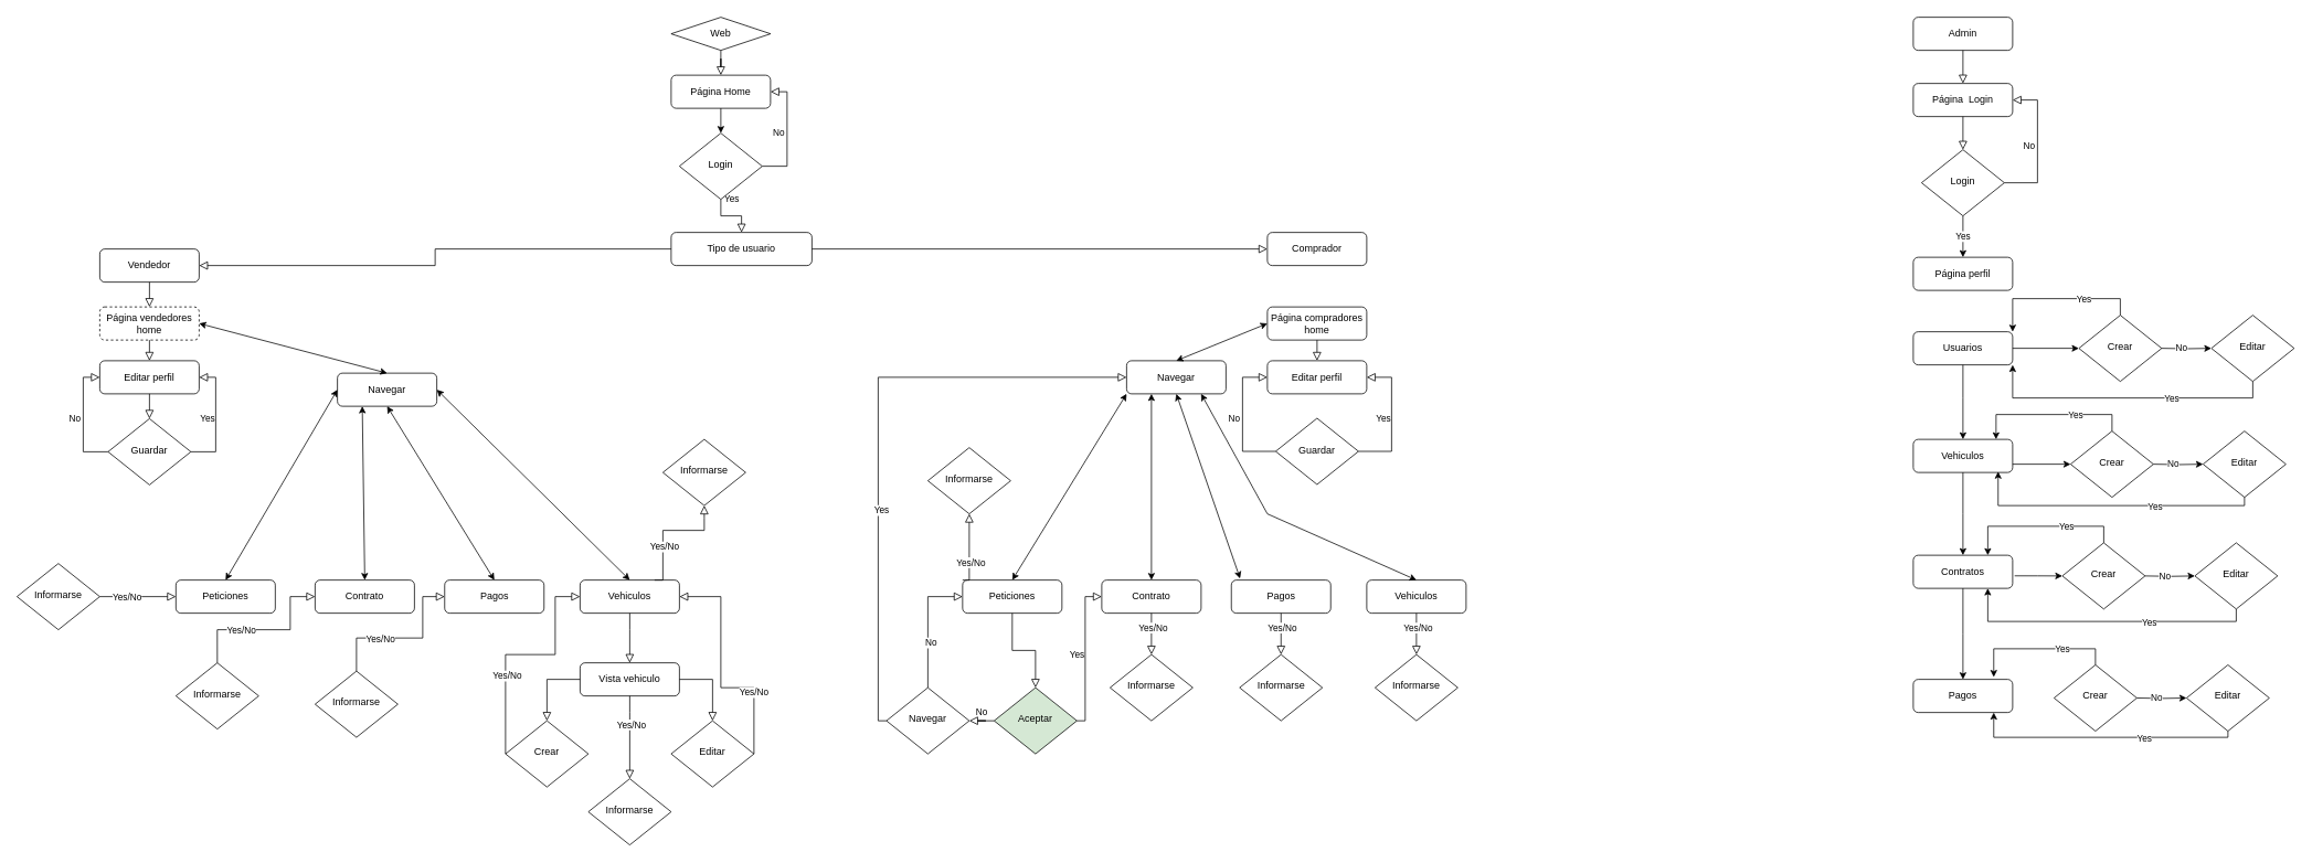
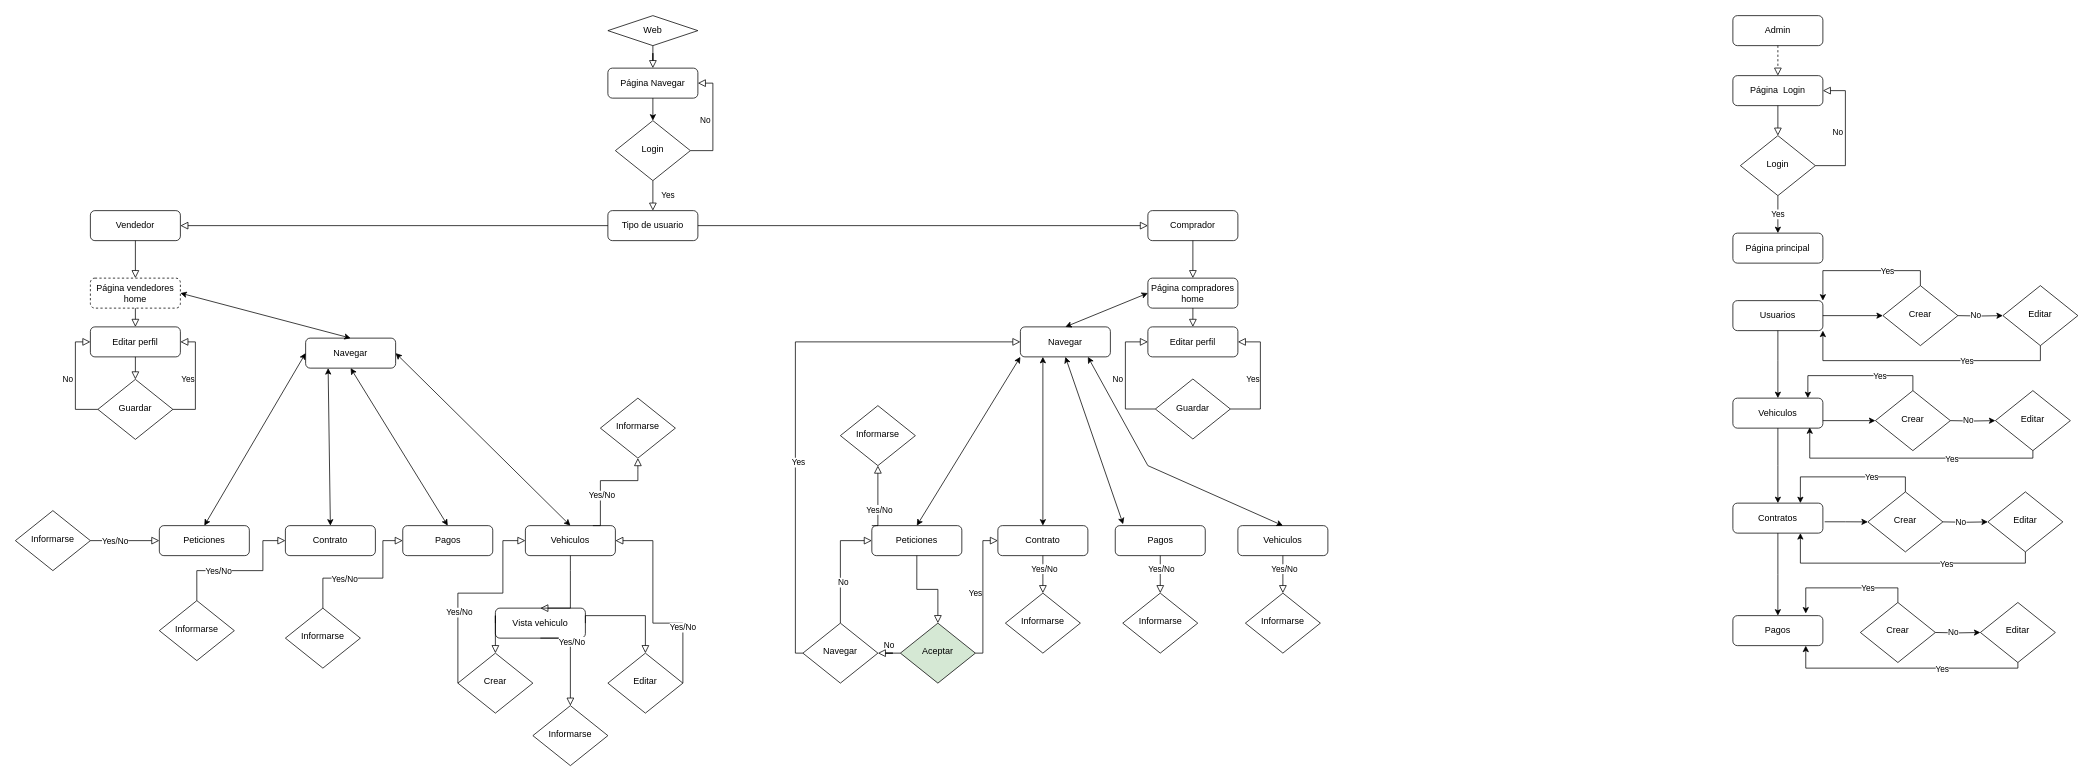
- <mxCell id="99" value="" style="rounded=0;html=1;jettySize=auto;orthogonalLoop=1;fontSize=11;endArrow=block;endFill=0;endSize=8;strokeWidth=1;shadow=0;labelBackgroundColor=none;edgeStyle=orthogonalEdgeStyle;entryX=0.5;entryY=0;entryDx=0;entryDy=0;exitX=0.5;exitY=1;exitDx=0;exitDy=0;" edge="1" parent="1" source="95" target="96"><mxGeometry relative="1" as="geometry"><mxPoint x="880" y="100" as="targetPoint" /><Array as="points" /><mxPoint x="880" y="70" as="sourcePoint" /></mxGeometry></mxCell>
+ <mxCell id="99" value="" style="rounded=0;html=1;jettySize=auto;orthogonalLoop=1;fontSize=11;endArrow=block;endFill=0;endSize=8;strokeWidth=1;shadow=0;labelBackgroundColor=none;edgeStyle=orthogonalEdgeStyle;entryX=0.5;entryY=0;entryDx=0;entryDy=0;exitX=0.5;exitY=1;exitDx=0;exitDy=0;dashed=1;" edge="1" parent="1" source="95" target="96"><mxGeometry relative="1" as="geometry"><mxPoint x="880" y="100" as="targetPoint" /><Array as="points" /><mxPoint x="880" y="70" as="sourcePoint" /></mxGeometry></mxCell>
- <mxCell id="12" value="Página Home" style="rounded=1;whiteSpace=wrap;html=1;fontSize=12;glass=0;strokeWidth=1;shadow=0;" parent="1" vertex="1"><mxGeometry x="810" y="90" width="120" height="40" as="geometry" /></mxCell>
+ <mxCell id="12" value="Página Navegar" style="rounded=1;whiteSpace=wrap;html=1;fontSize=12;glass=0;strokeWidth=1;shadow=0;" parent="1" vertex="1"><mxGeometry x="810" y="90" width="120" height="40" as="geometry" /></mxCell>
- <mxCell id="7" value="Tipo de usuario" style="rounded=1;whiteSpace=wrap;html=1;fontSize=12;glass=0;strokeWidth=1;shadow=0;" parent="1" vertex="1"><mxGeometry x="810" y="280" width="170" height="40" as="geometry" /></mxCell>
+ <mxCell id="7" value="Tipo de usuario" style="rounded=1;whiteSpace=wrap;html=1;fontSize=12;glass=0;strokeWidth=1;shadow=0;" parent="1" vertex="1"><mxGeometry x="810" y="280" width="120" height="40" as="geometry" /></mxCell>
- <mxCell id="10" value="Vendedor" style="rounded=1;whiteSpace=wrap;html=1;fontSize=12;glass=0;strokeWidth=1;shadow=0;" parent="1" vertex="1"><mxGeometry x="120" y="300" width="120" height="40" as="geometry" /></mxCell>
+ <mxCell id="10" value="Vendedor" style="rounded=1;whiteSpace=wrap;html=1;fontSize=12;glass=0;strokeWidth=1;shadow=0;" parent="1" vertex="1"><mxGeometry x="120" y="280" width="120" height="40" as="geometry" /></mxCell>
- <mxCell id="102" value="Página perfil" style="rounded=1;whiteSpace=wrap;html=1;fontSize=12;glass=0;strokeWidth=1;shadow=0;" vertex="1" parent="1"><mxGeometry x="2310" y="310" width="120" height="40" as="geometry" /></mxCell>
+ <mxCell id="102" value="Página principal" style="rounded=1;whiteSpace=wrap;html=1;fontSize=12;glass=0;strokeWidth=1;shadow=0;" vertex="1" parent="1"><mxGeometry x="2310" y="310" width="120" height="40" as="geometry" /></mxCell>
+ <mxCell id="16" value="" style="edgeStyle=orthogonalEdgeStyle;rounded=0;html=1;jettySize=auto;orthogonalLoop=1;fontSize=11;endArrow=block;endFill=0;endSize=8;strokeWidth=1;shadow=0;labelBackgroundColor=none;exitX=0.5;exitY=1;exitDx=0;exitDy=0;" parent="1" source="11" target="15" edge="1"><mxGeometry y="10" relative="1" as="geometry"><mxPoint as="offset" /><mxPoint x="1450" y="320" as="sourcePoint" /><mxPoint x="1400" y="310" as="targetPoint" /></mxGeometry></mxCell>
- <mxCell id="35" value="Vista vehiculo" style="rounded=1;whiteSpace=wrap;html=1;fontSize=12;glass=0;strokeWidth=1;shadow=0;" parent="1" vertex="1"><mxGeometry x="700" y="800" width="120" height="40" as="geometry" /></mxCell>
+ <mxCell id="35" value="Vista vehiculo" style="rounded=1;whiteSpace=wrap;html=1;fontSize=12;glass=0;strokeWidth=1;shadow=0;" parent="1" vertex="1"><mxGeometry x="660" y="810" width="120" height="40" as="geometry" /></mxCell>
